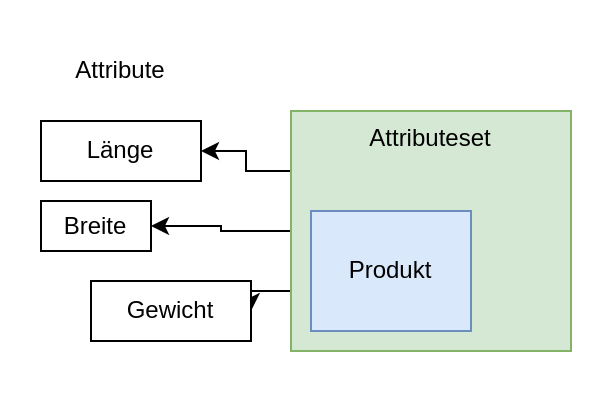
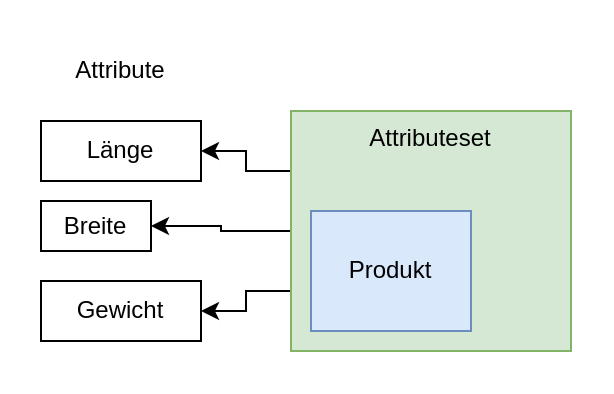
- <mxCell id="9" value="Gewicht" style="rounded=0;whiteSpace=wrap;html=1;" vertex="1" parent="1"><mxGeometry x="45" y="140" width="80" height="30" as="geometry" /></mxCell>
+ <mxCell id="9" value="Gewicht" style="rounded=0;whiteSpace=wrap;html=1;" vertex="1" parent="1"><mxGeometry x="20" y="140" width="80" height="30" as="geometry" /></mxCell>
